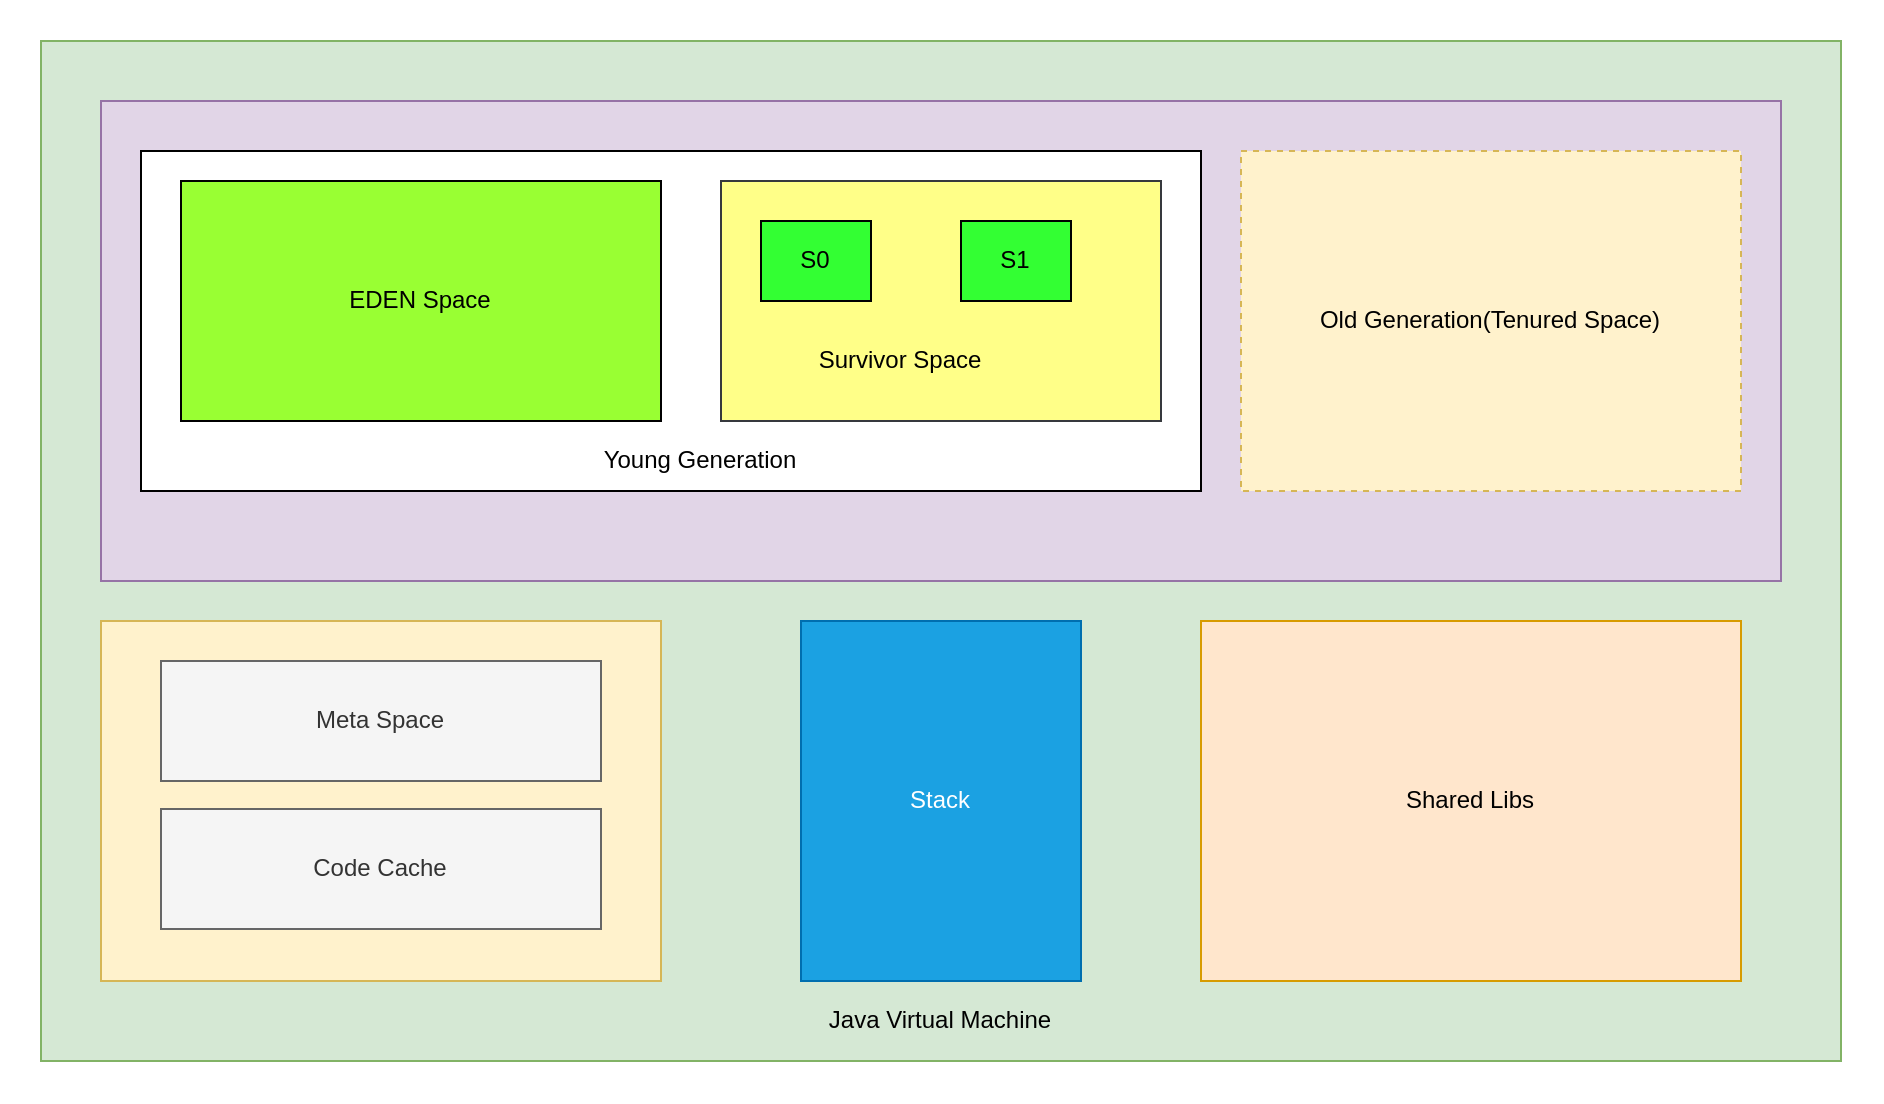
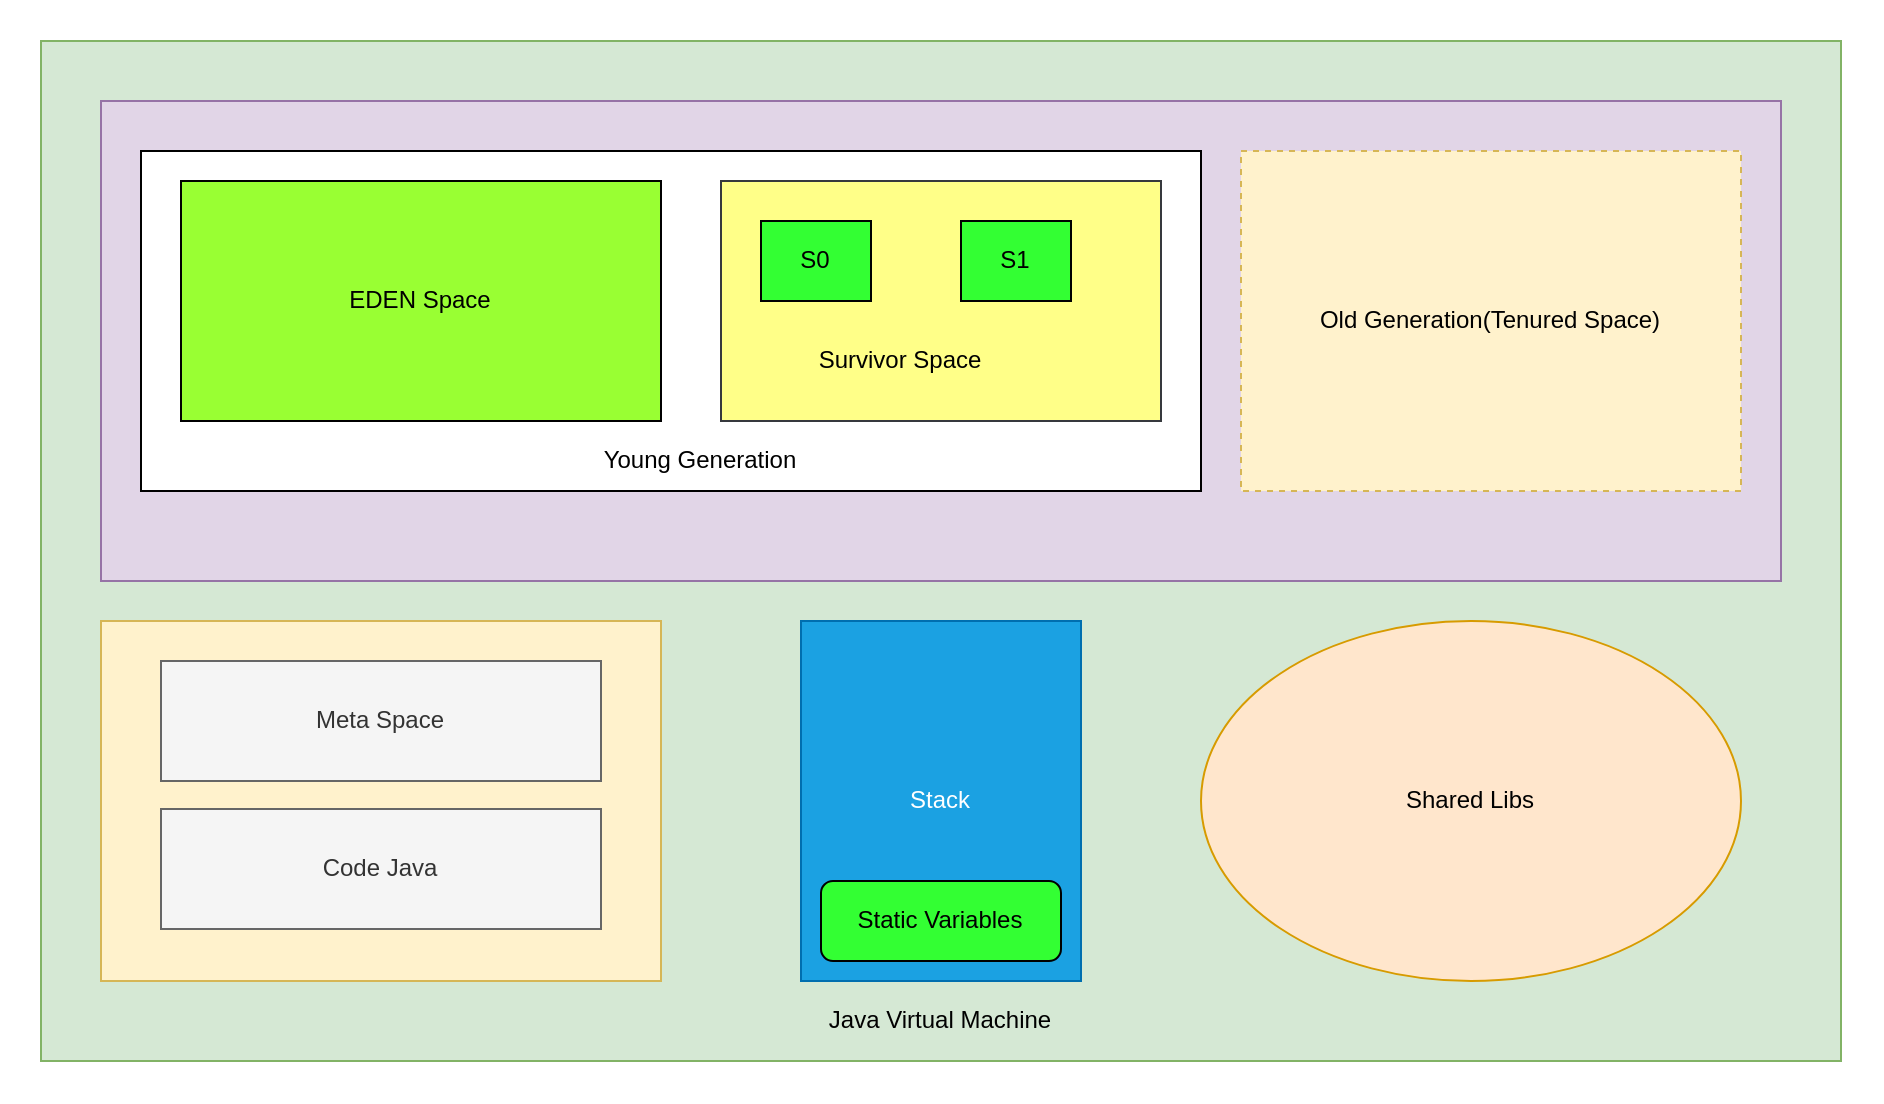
- <mxCell id="10" value="Shared Libs" style="rounded=0;whiteSpace=wrap;html=1;fillColor=#ffe6cc;strokeColor=#d79b00;" vertex="1" parent="1"><mxGeometry x="600" y="310" width="270" height="180" as="geometry" /></mxCell>
+ <mxCell id="10" value="Shared Libs" style="ellipse;whiteSpace=wrap;html=1;fillColor=#ffe6cc;strokeColor=#d79b00;" vertex="1" parent="1"><mxGeometry x="600" y="310" width="270" height="180" as="geometry" /></mxCell>
- <mxCell id="16" value="Code Cache" style="rounded=0;whiteSpace=wrap;html=1;fillColor=#f5f5f5;strokeColor=#666666;fontColor=#333333;" vertex="1" parent="1"><mxGeometry x="80" y="404" width="220" height="60" as="geometry" /></mxCell>
+ <mxCell id="16" value="Code Java" style="rounded=0;whiteSpace=wrap;html=1;fillColor=#f5f5f5;strokeColor=#666666;fontColor=#333333;" vertex="1" parent="1"><mxGeometry x="80" y="404" width="220" height="60" as="geometry" /></mxCell>
+ <mxCell id="18" value="Static Variables" style="rounded=1;whiteSpace=wrap;html=1;fillColor=#33FF33;gradientColor=none;" vertex="1" parent="1"><mxGeometry x="410" y="440" width="120" height="40" as="geometry" /></mxCell>
